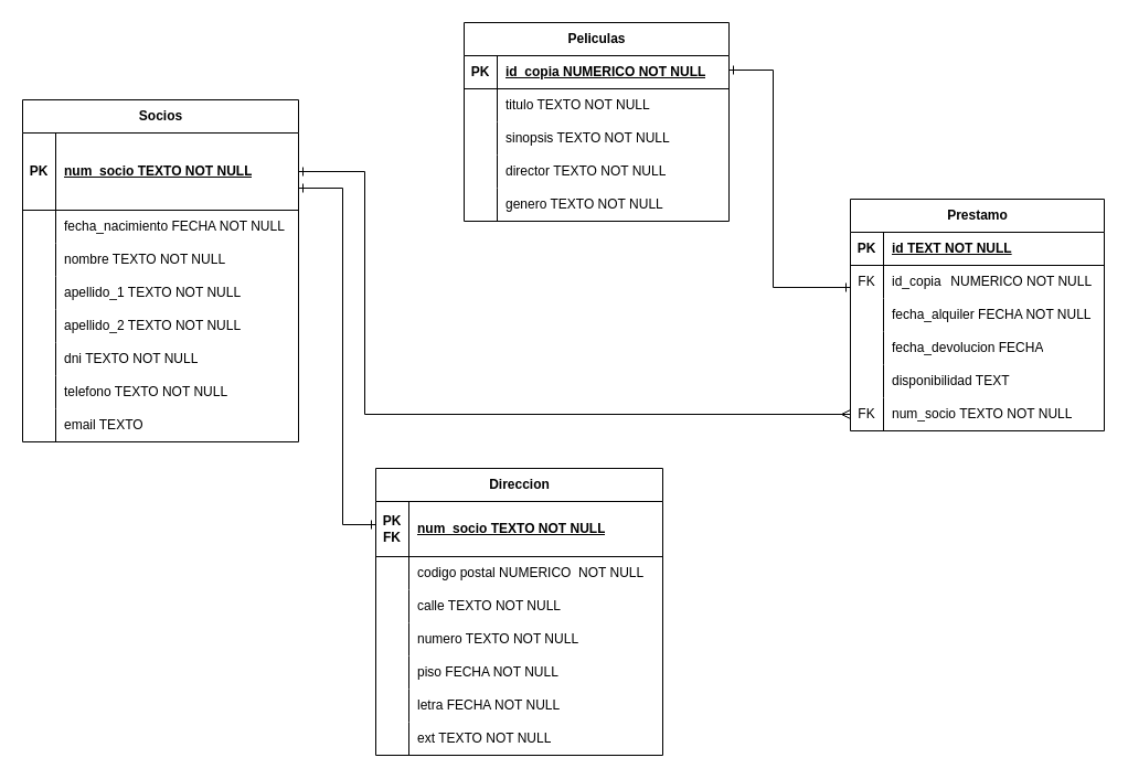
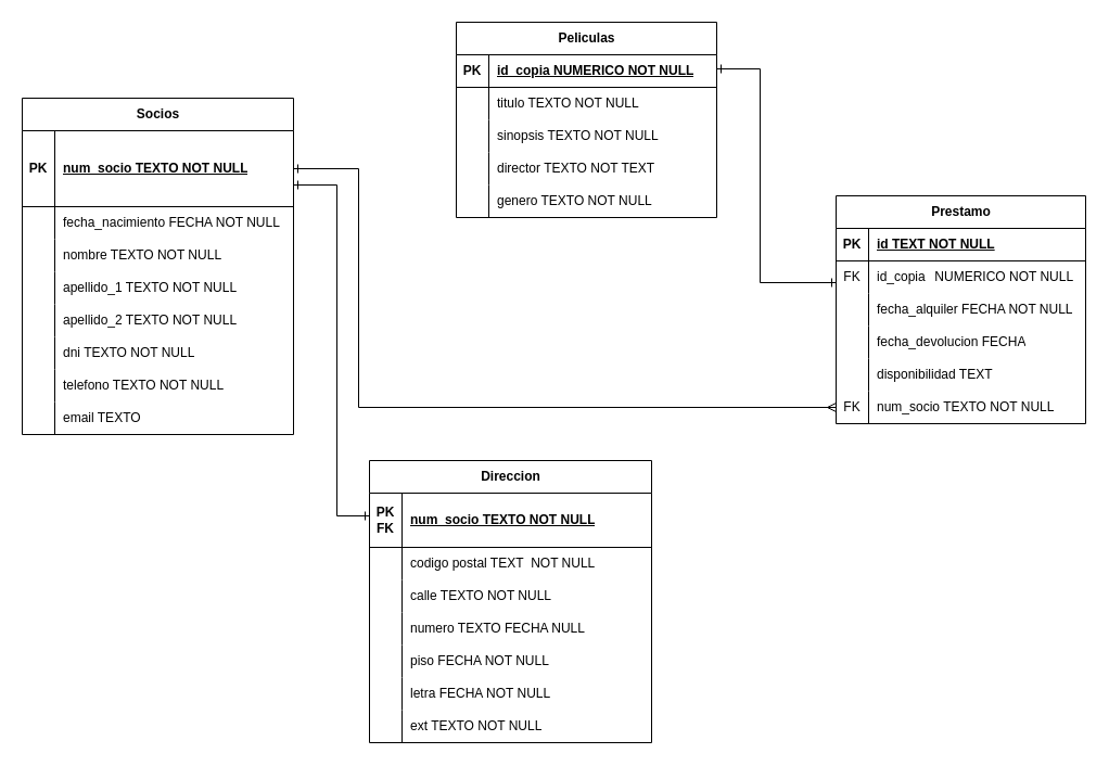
- <mxCell id="62" value="director TEXTO NOT NULL" style="shape=partialRectangle;connectable=0;fillColor=none;top=0;left=0;bottom=0;right=0;align=left;spacingLeft=6;overflow=hidden;whiteSpace=wrap;html=1;" vertex="1" parent="60"><mxGeometry x="30" width="210" height="30" as="geometry"><mxRectangle width="210" height="30" as="alternateBounds" /></mxGeometry></mxCell>
+ <mxCell id="62" value="director TEXTO NOT TEXT" style="shape=partialRectangle;connectable=0;fillColor=none;top=0;left=0;bottom=0;right=0;align=left;spacingLeft=6;overflow=hidden;whiteSpace=wrap;html=1;" vertex="1" parent="60"><mxGeometry x="30" width="210" height="30" as="geometry"><mxRectangle width="210" height="30" as="alternateBounds" /></mxGeometry></mxCell>
- <mxCell id="33" value="codigo postal NUMERICO&amp;nbsp; NOT NULL" style="shape=partialRectangle;connectable=0;fillColor=none;top=0;left=0;bottom=0;right=0;align=left;spacingLeft=6;overflow=hidden;whiteSpace=wrap;html=1;" vertex="1" parent="31"><mxGeometry x="30" width="230" height="30" as="geometry"><mxRectangle width="230" height="30" as="alternateBounds" /></mxGeometry></mxCell>
+ <mxCell id="33" value="codigo postal TEXT&amp;nbsp; NOT NULL" style="shape=partialRectangle;connectable=0;fillColor=none;top=0;left=0;bottom=0;right=0;align=left;spacingLeft=6;overflow=hidden;whiteSpace=wrap;html=1;" vertex="1" parent="31"><mxGeometry x="30" width="230" height="30" as="geometry"><mxRectangle width="230" height="30" as="alternateBounds" /></mxGeometry></mxCell>
- <mxCell id="39" value="numero TEXTO NOT NULL" style="shape=partialRectangle;connectable=0;fillColor=none;top=0;left=0;bottom=0;right=0;align=left;spacingLeft=6;overflow=hidden;whiteSpace=wrap;html=1;" vertex="1" parent="37"><mxGeometry x="30" width="230" height="30" as="geometry"><mxRectangle width="230" height="30" as="alternateBounds" /></mxGeometry></mxCell>
+ <mxCell id="39" value="numero TEXTO FECHA NULL" style="shape=partialRectangle;connectable=0;fillColor=none;top=0;left=0;bottom=0;right=0;align=left;spacingLeft=6;overflow=hidden;whiteSpace=wrap;html=1;" vertex="1" parent="37"><mxGeometry x="30" width="230" height="30" as="geometry"><mxRectangle width="230" height="30" as="alternateBounds" /></mxGeometry></mxCell>
